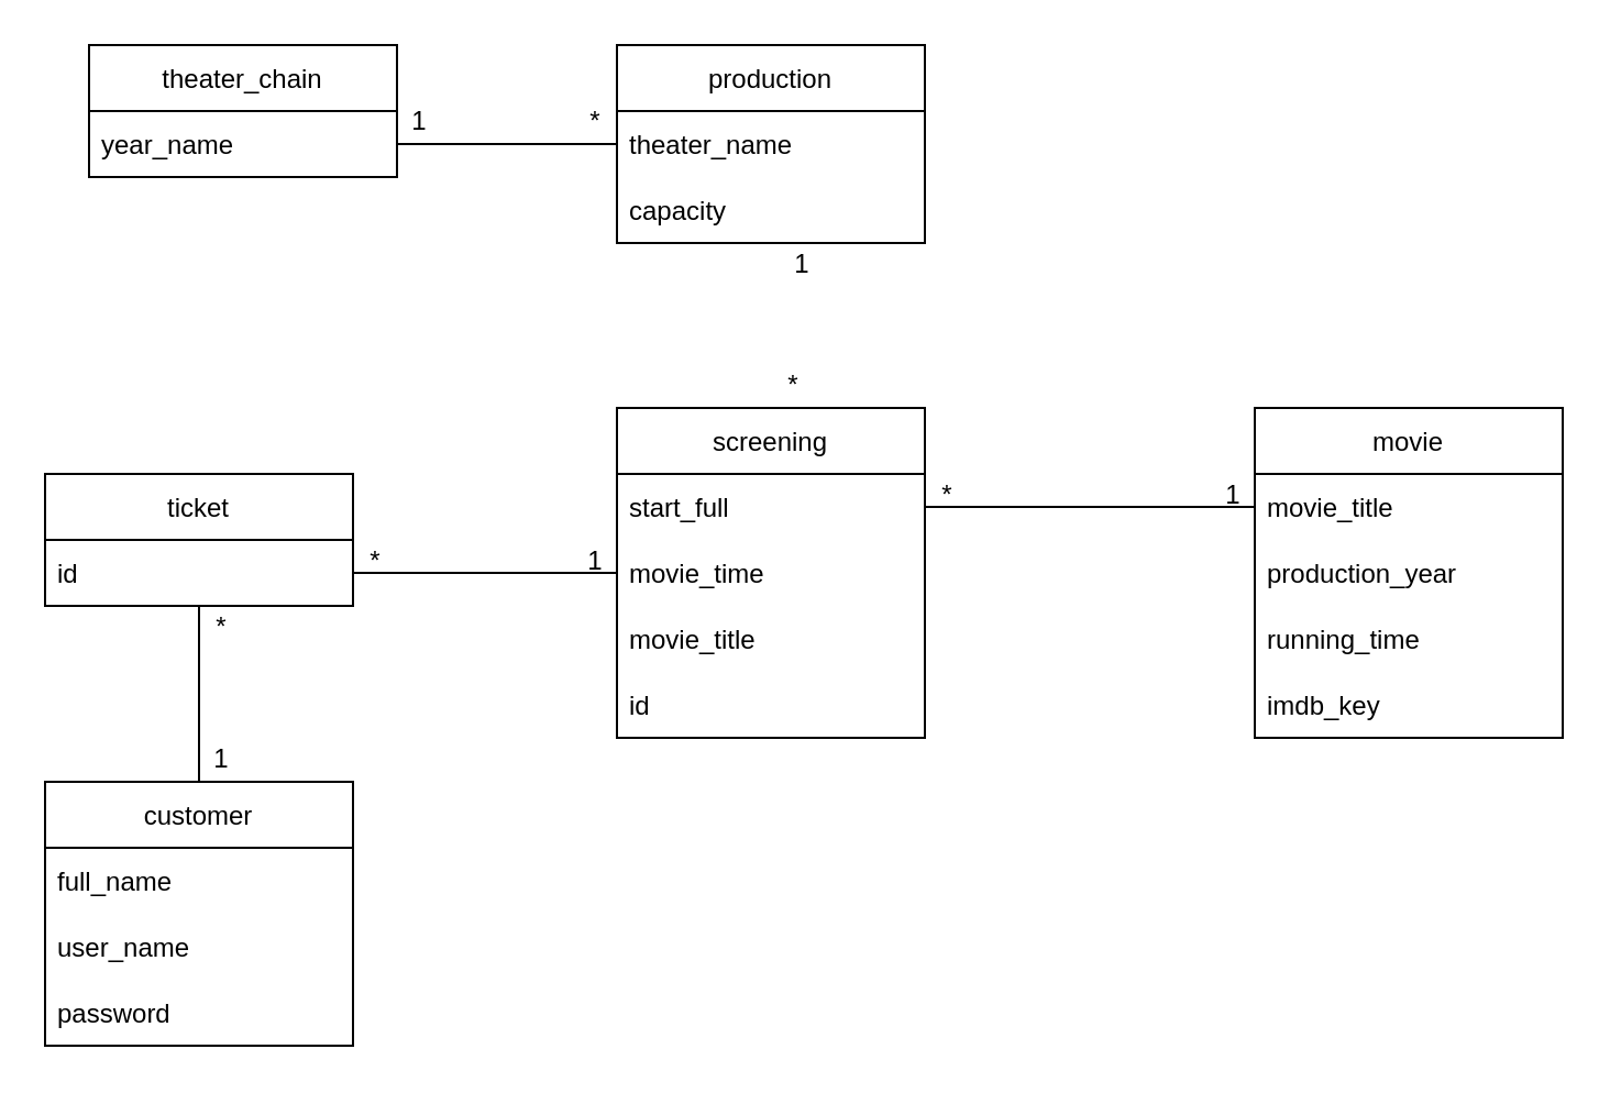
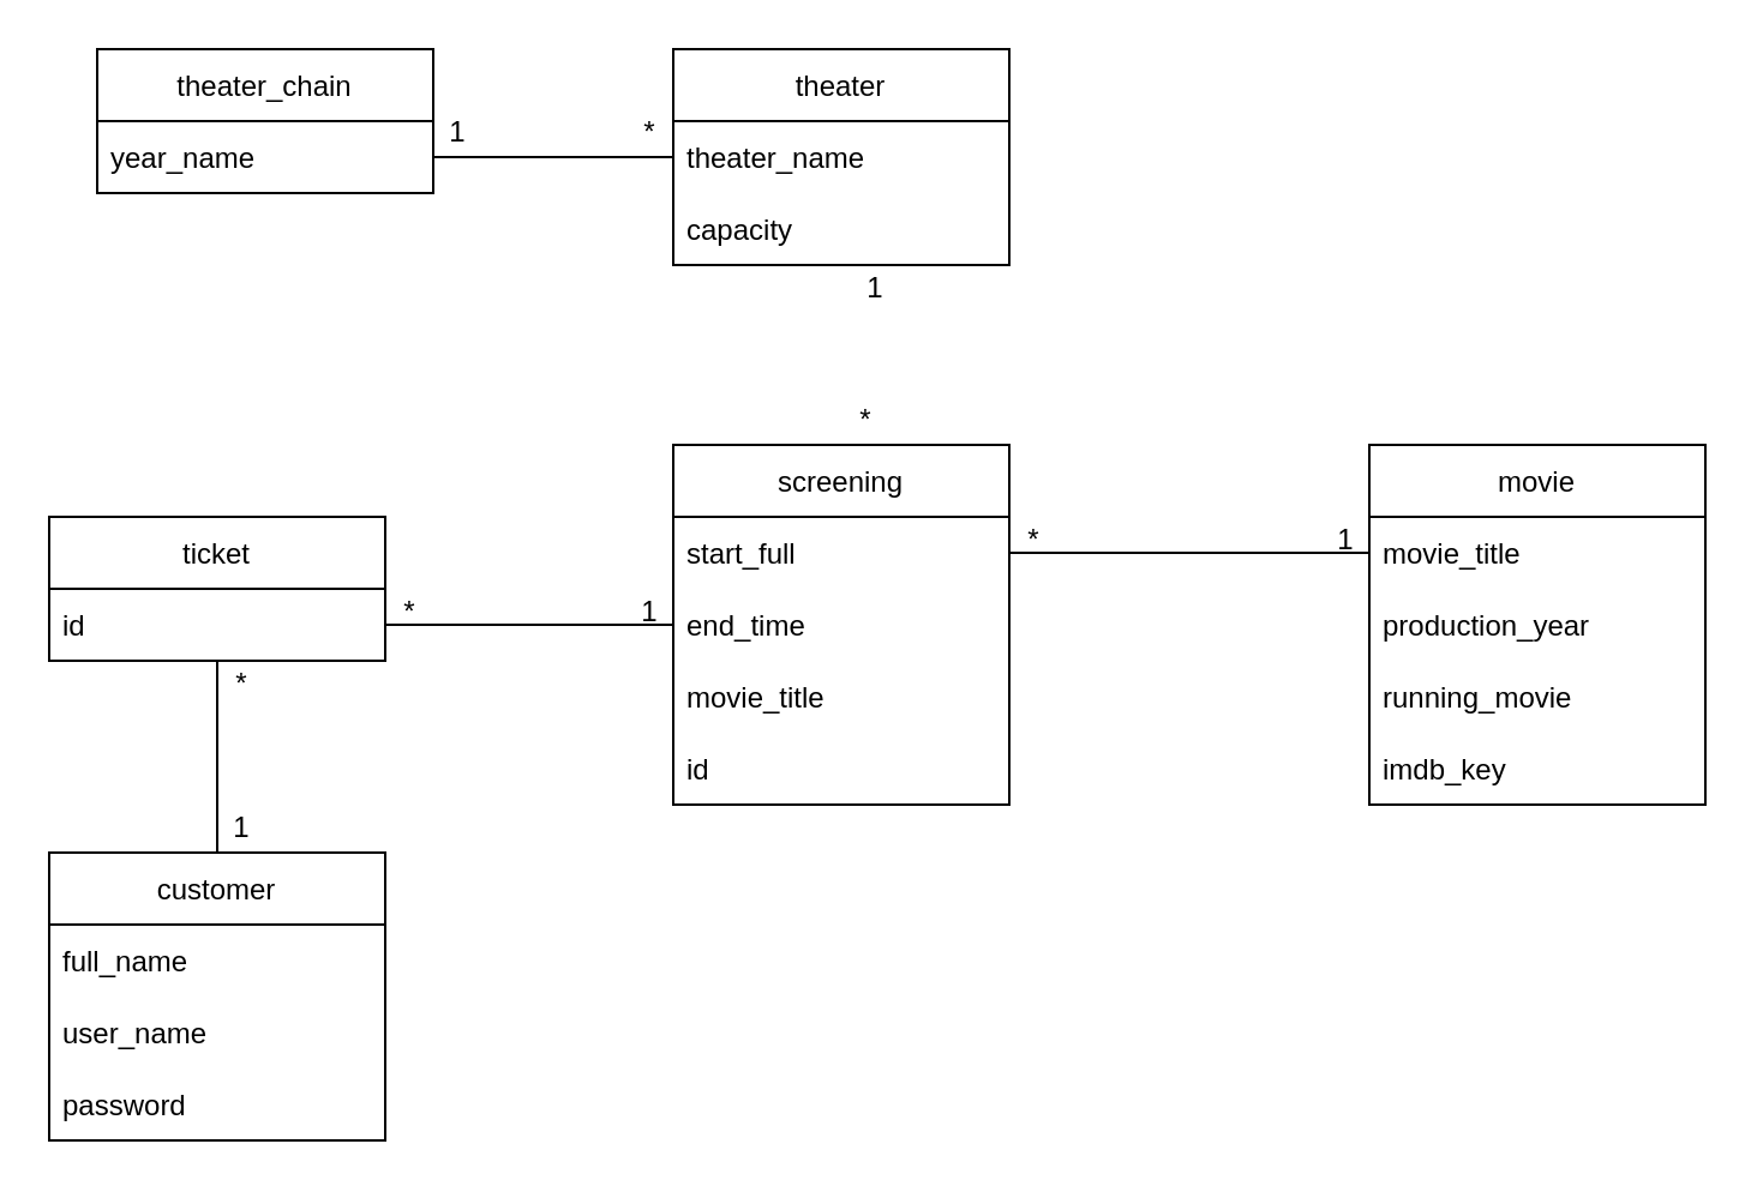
- <mxCell id="34" value="production" style="swimlane;fontStyle=0;childLayout=stackLayout;horizontal=1;startSize=30;horizontalStack=0;resizeParent=1;resizeParentMax=0;resizeLast=0;collapsible=1;marginBottom=0;" vertex="1" parent="1"><mxGeometry x="280" y="20" width="140" height="90" as="geometry" /></mxCell>
+ <mxCell id="34" value="theater" style="swimlane;fontStyle=0;childLayout=stackLayout;horizontal=1;startSize=30;horizontalStack=0;resizeParent=1;resizeParentMax=0;resizeLast=0;collapsible=1;marginBottom=0;" vertex="1" parent="1"><mxGeometry x="280" y="20" width="140" height="90" as="geometry" /></mxCell>
- <mxCell id="9" value="movie_time " style="text;strokeColor=none;fillColor=none;align=left;verticalAlign=middle;spacingLeft=4;spacingRight=4;overflow=hidden;points=[[0,0.5],[1,0.5]];portConstraint=eastwest;rotatable=0;" vertex="1" parent="7"><mxGeometry y="60" width="140" height="30" as="geometry" /></mxCell>
+ <mxCell id="9" value="end_time " style="text;strokeColor=none;fillColor=none;align=left;verticalAlign=middle;spacingLeft=4;spacingRight=4;overflow=hidden;points=[[0,0.5],[1,0.5]];portConstraint=eastwest;rotatable=0;" vertex="1" parent="7"><mxGeometry y="60" width="140" height="30" as="geometry" /></mxCell>
- <mxCell id="15" value="running_time" style="text;strokeColor=none;fillColor=none;align=left;verticalAlign=middle;spacingLeft=4;spacingRight=4;overflow=hidden;points=[[0,0.5],[1,0.5]];portConstraint=eastwest;rotatable=0;" vertex="1" parent="12"><mxGeometry y="90" width="140" height="30" as="geometry" /></mxCell>
+ <mxCell id="15" value="running_movie" style="text;strokeColor=none;fillColor=none;align=left;verticalAlign=middle;spacingLeft=4;spacingRight=4;overflow=hidden;points=[[0,0.5],[1,0.5]];portConstraint=eastwest;rotatable=0;" vertex="1" parent="12"><mxGeometry y="90" width="140" height="30" as="geometry" /></mxCell>
